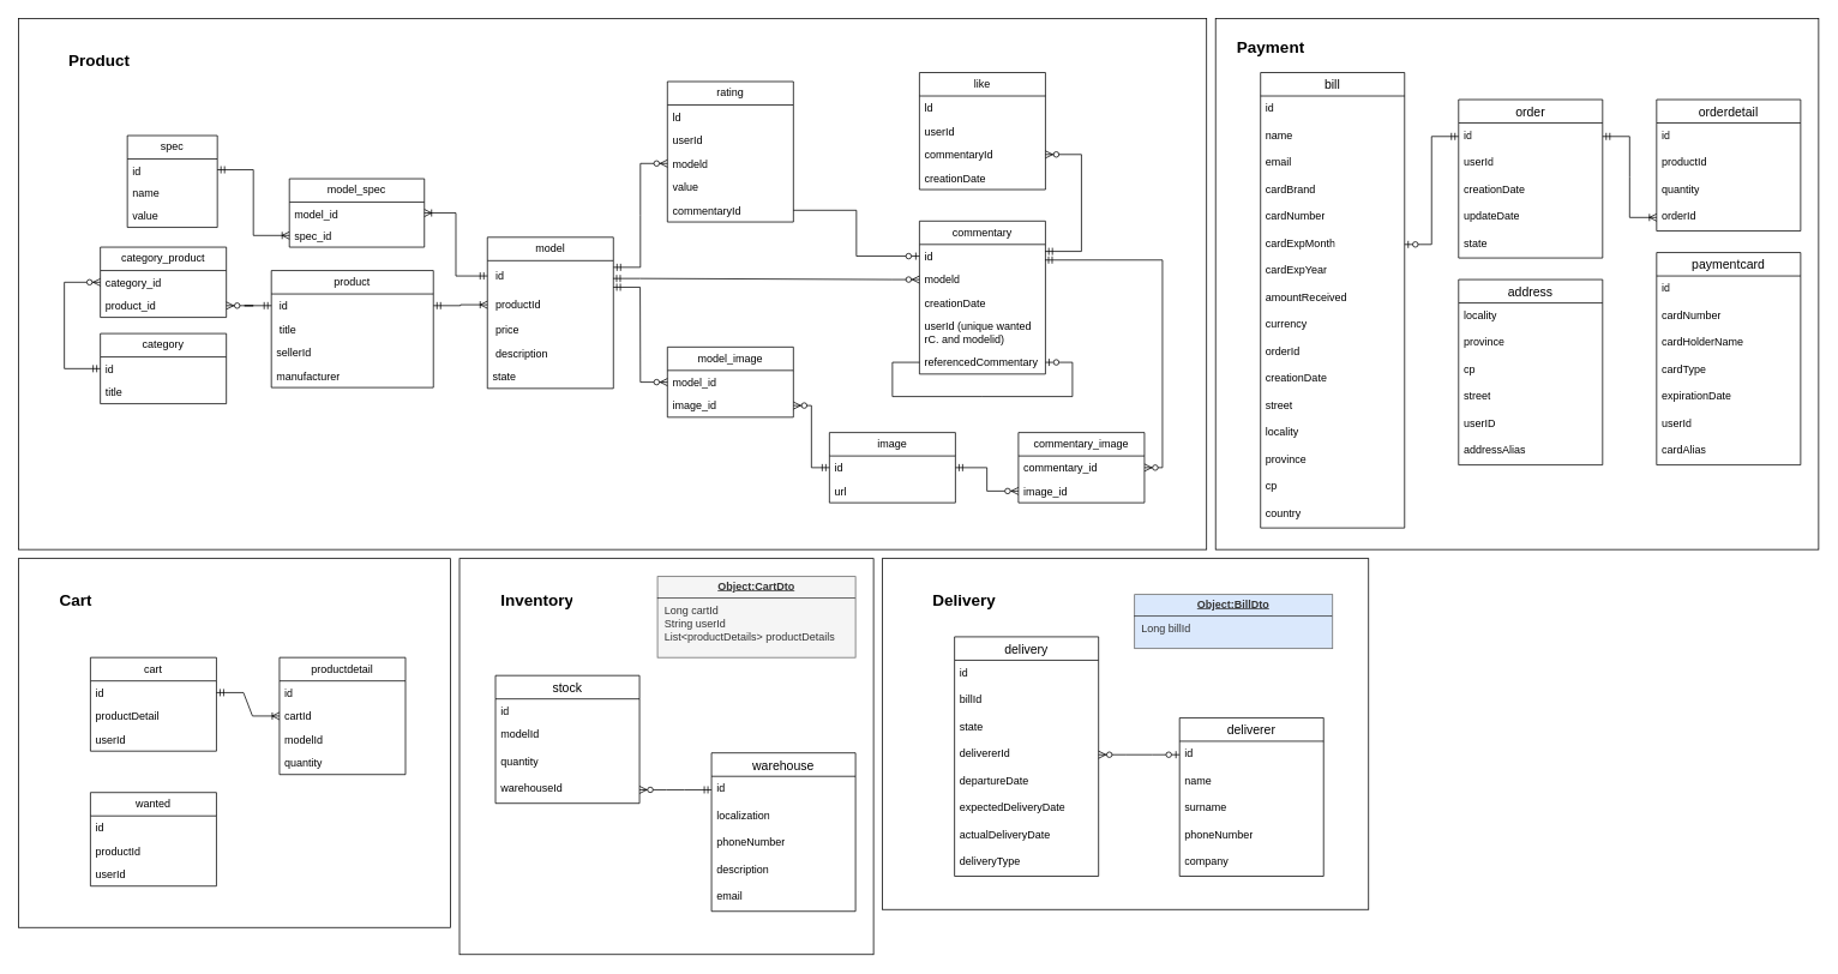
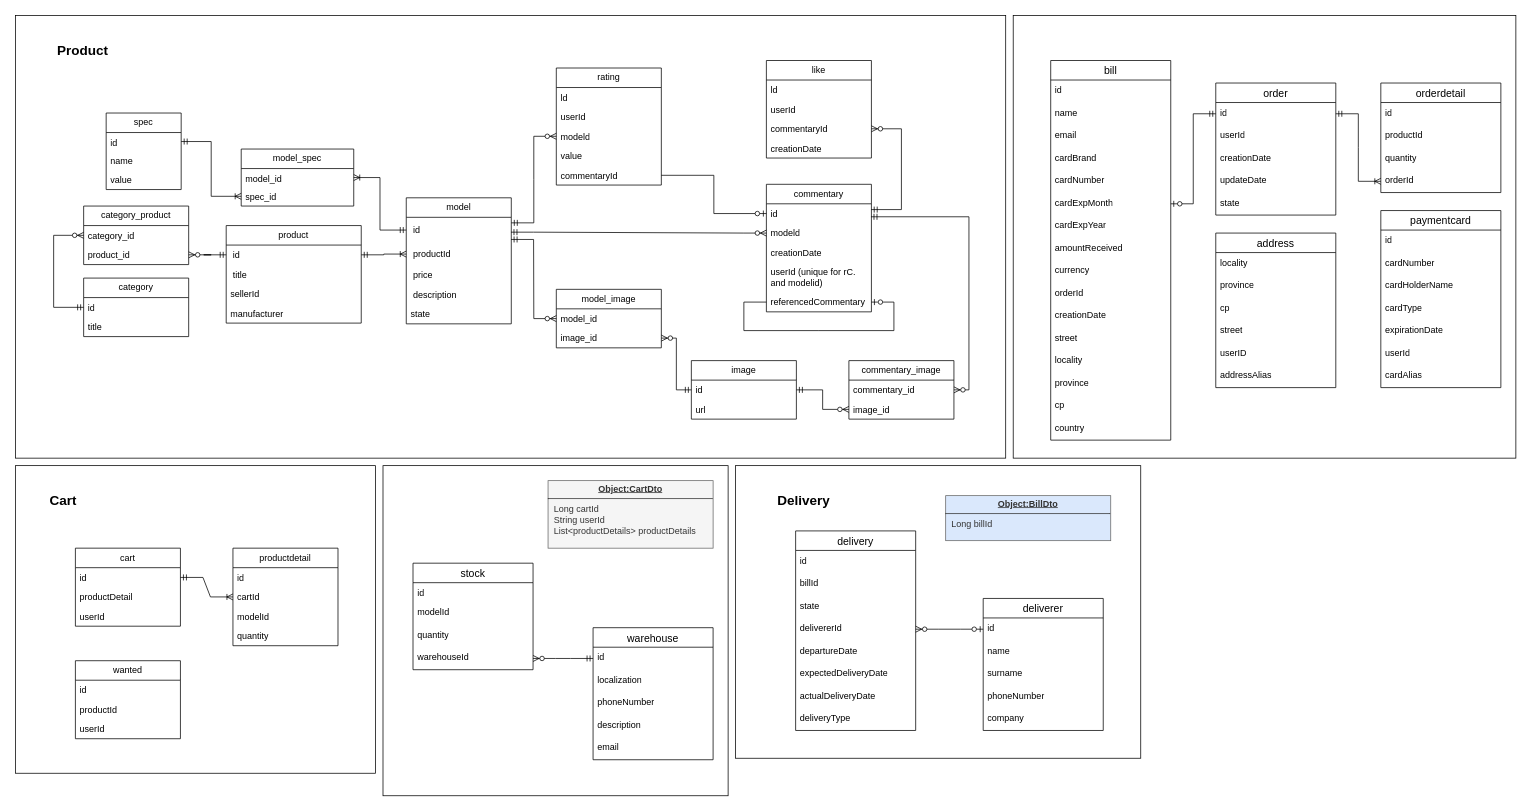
- <mxCell id="154" value="&lt;b&gt;&lt;font style=&quot;font-size: 18px;&quot;&gt;Payment&lt;/font&gt;&lt;/b&gt;" style="text;strokeColor=none;fillColor=none;spacingLeft=4;spacingRight=4;overflow=hidden;rotatable=0;points=[[0,0.5],[1,0.5]];portConstraint=eastwest;fontSize=12;whiteSpace=wrap;html=1;" parent="1" vertex="1"><mxGeometry x="1368" y="35" width="90" height="40" as="geometry" /></mxCell>
- <mxCell id="82" value="userId (unique wanted rC. and modelid)" style="text;strokeColor=none;fillColor=none;align=left;verticalAlign=top;spacingLeft=4;spacingRight=4;overflow=hidden;rotatable=0;points=[[0,0.5],[1,0.5]];portConstraint=eastwest;whiteSpace=wrap;html=1;" parent="78" vertex="1"><mxGeometry y="104" width="140" height="40" as="geometry" /></mxCell>
+ <mxCell id="82" value="userId (unique for rC. and modelid)" style="text;strokeColor=none;fillColor=none;align=left;verticalAlign=top;spacingLeft=4;spacingRight=4;overflow=hidden;rotatable=0;points=[[0,0.5],[1,0.5]];portConstraint=eastwest;whiteSpace=wrap;html=1;" parent="78" vertex="1"><mxGeometry y="104" width="140" height="40" as="geometry" /></mxCell>
- <mxCell id="32" value="&lt;span style=&quot;font-size: 18px;&quot;&gt;&lt;b&gt;Inventory&lt;/b&gt;&lt;/span&gt;" style="text;strokeColor=none;fillColor=none;spacingLeft=4;spacingRight=4;overflow=hidden;rotatable=0;points=[[0,0.5],[1,0.5]];portConstraint=eastwest;fontSize=12;whiteSpace=wrap;html=1;" parent="1" vertex="1"><mxGeometry x="550" y="650" width="90" height="40" as="geometry" /></mxCell>
